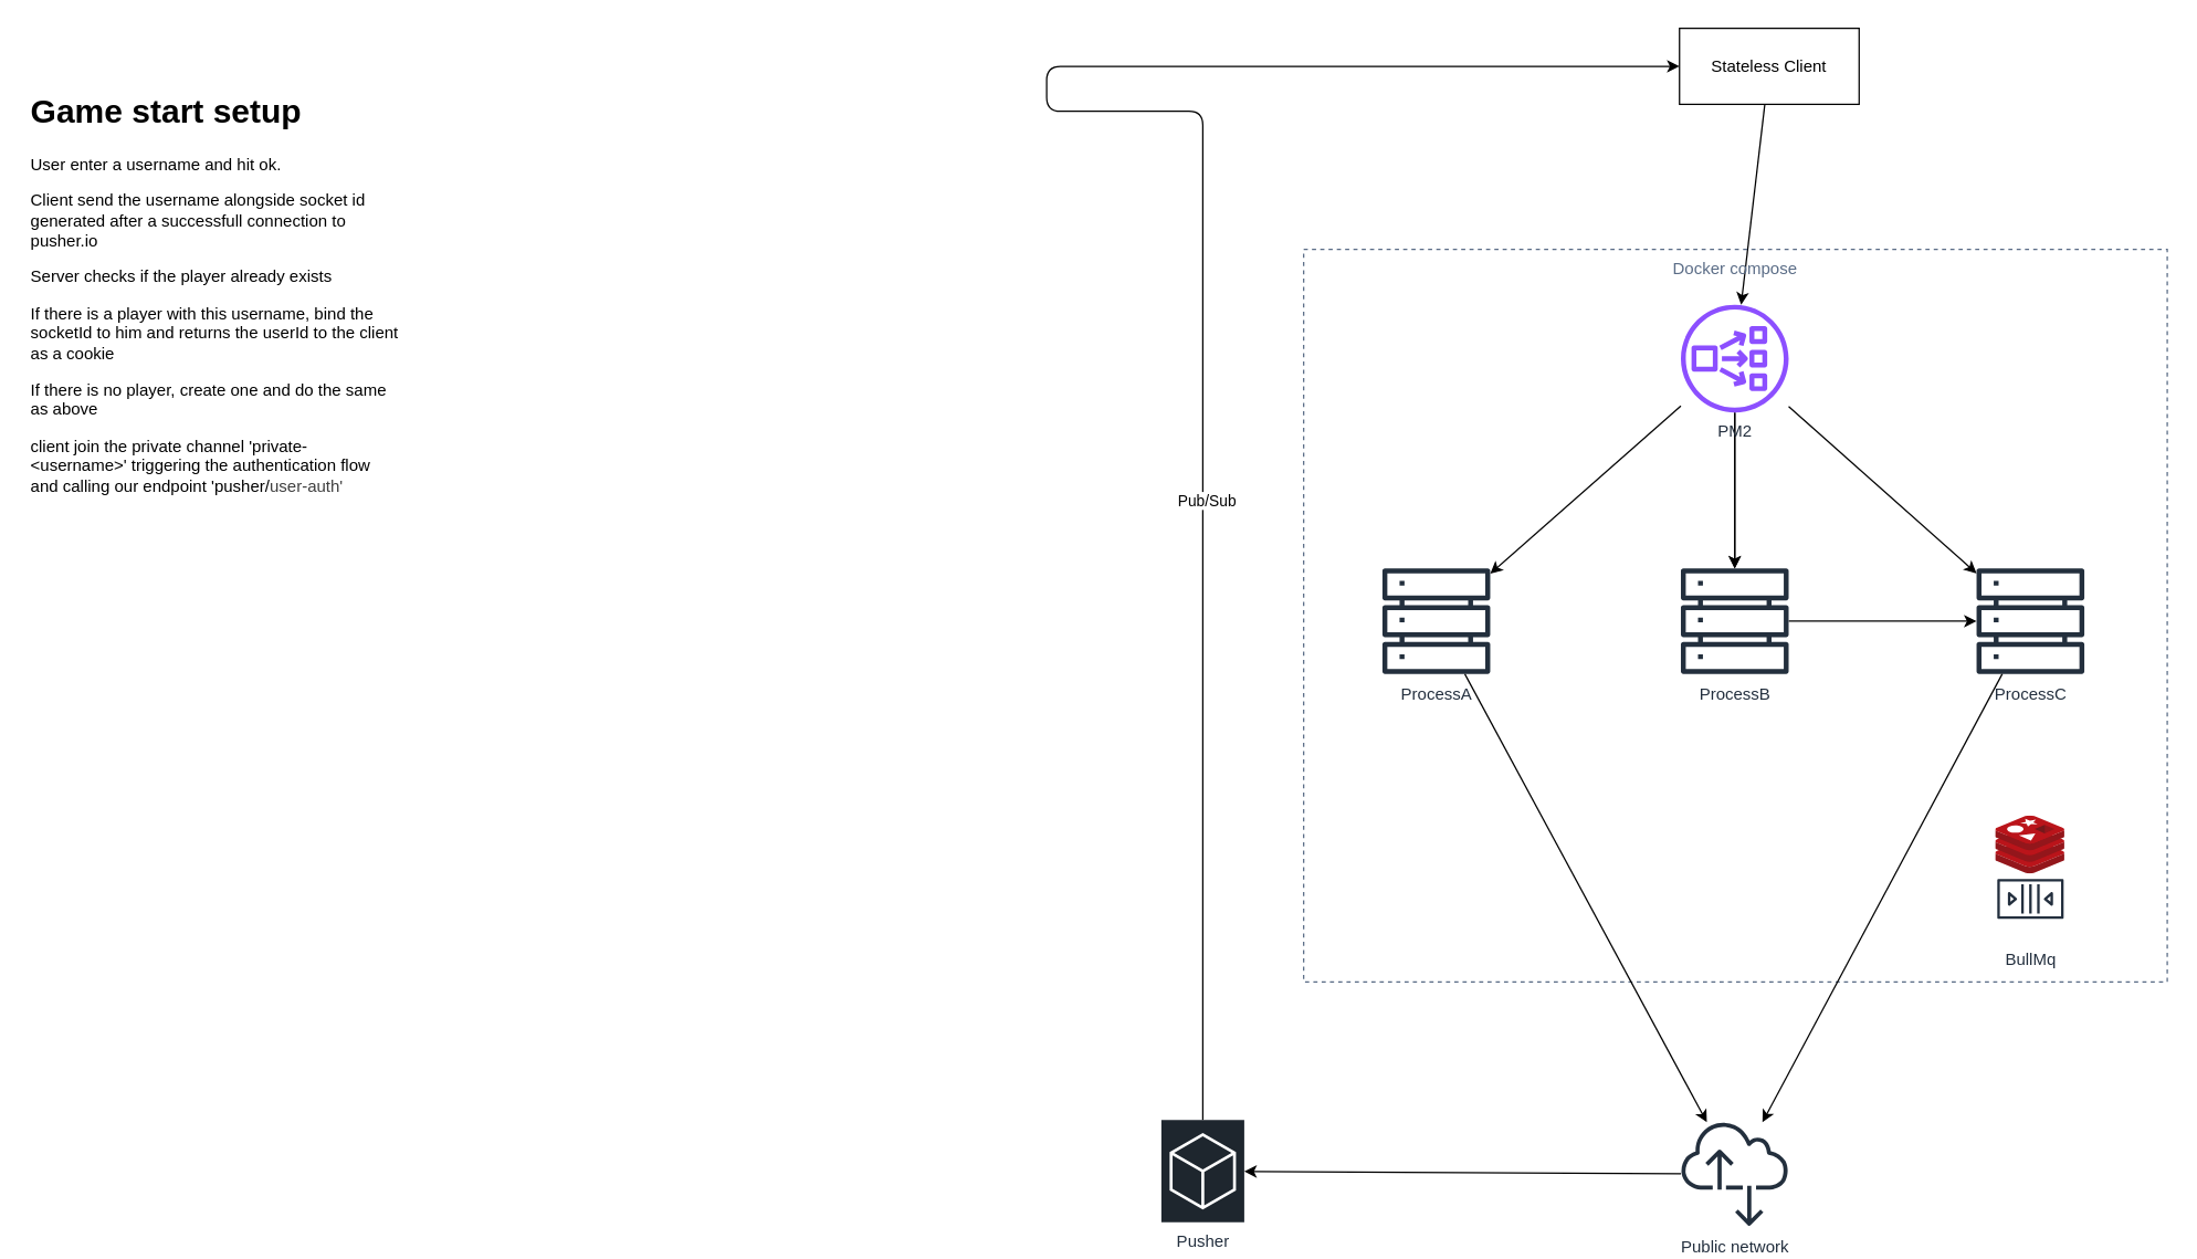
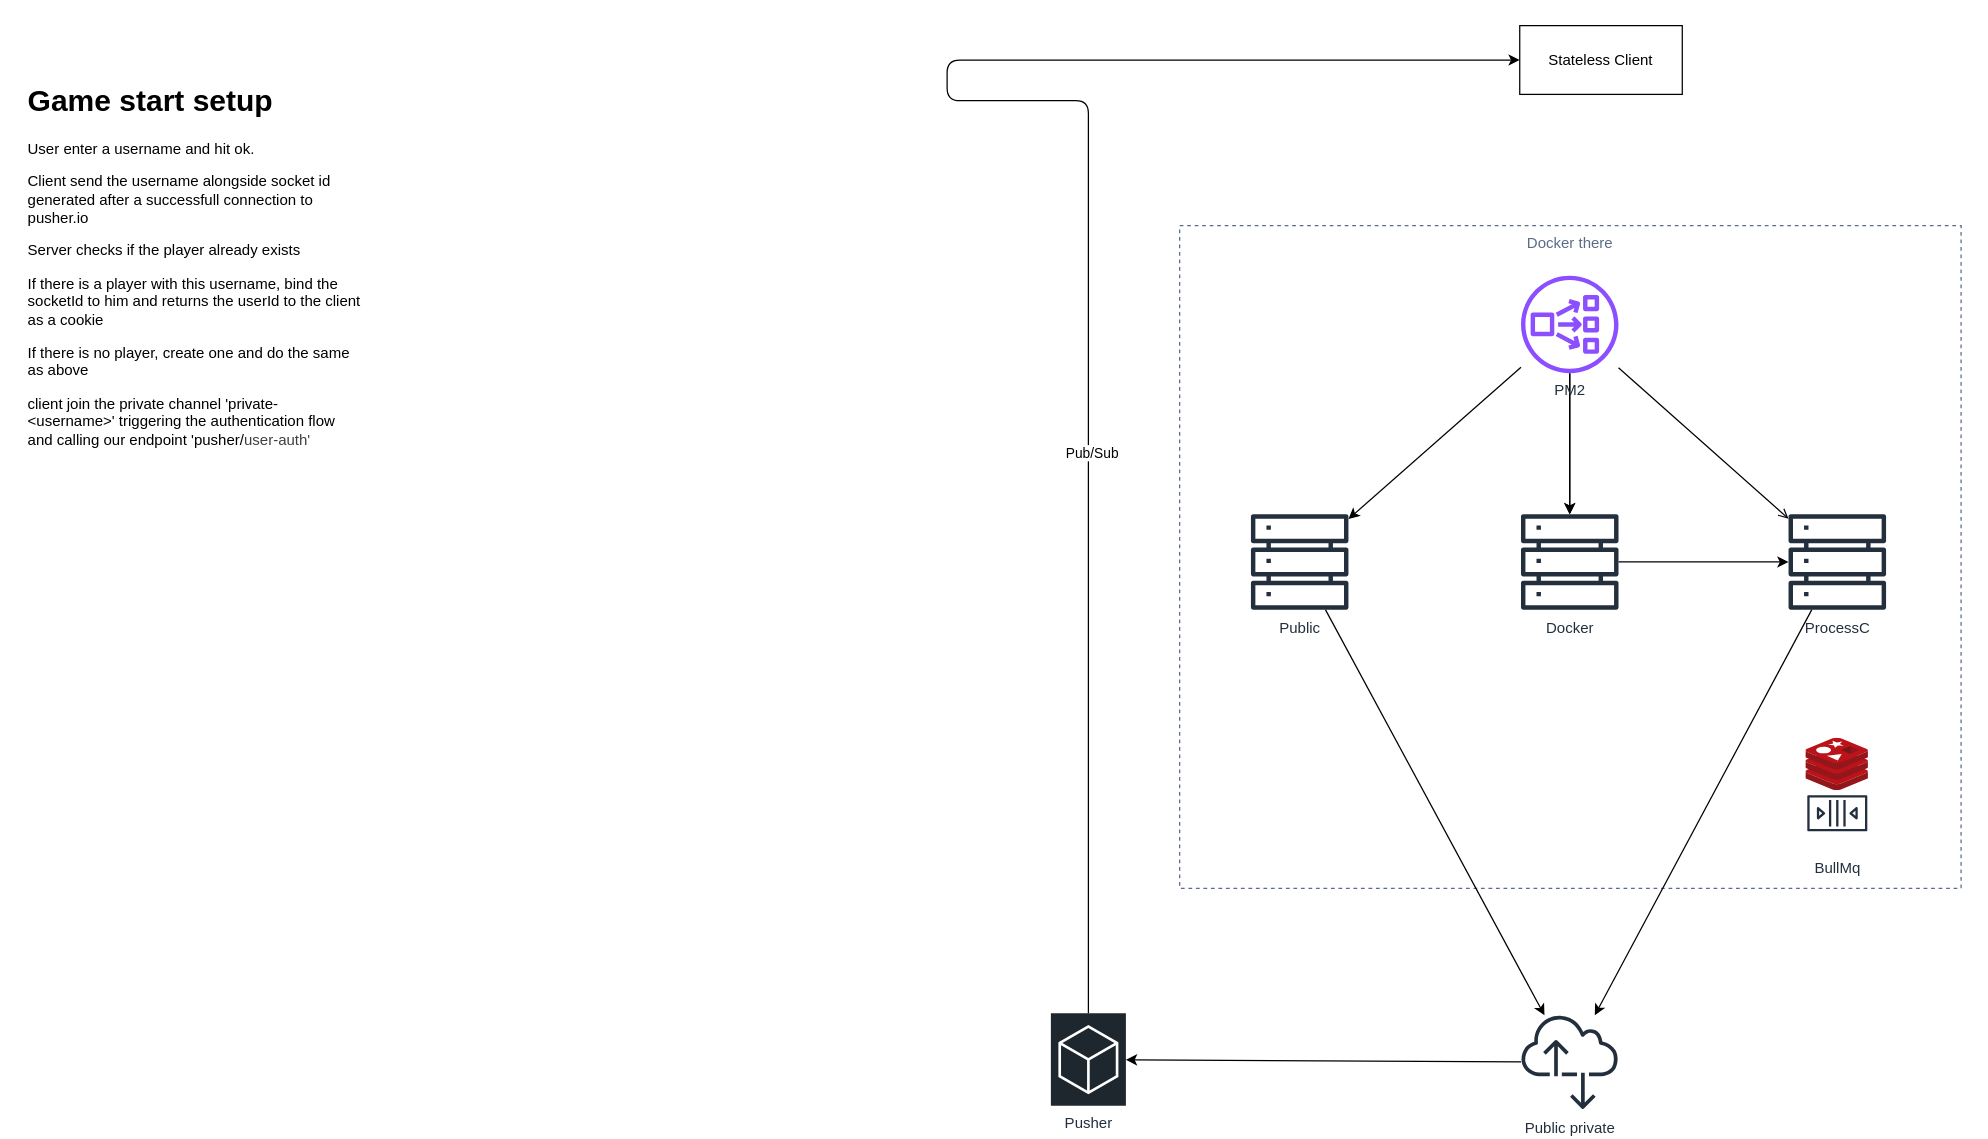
- <mxCell id="2" style="edgeStyle=none;html=1;" parent="1" source="3" target="9" edge="1"><mxGeometry relative="1" as="geometry" /></mxCell>
- <mxCell id="4" value="Docker compose" style="fillColor=none;strokeColor=#5A6C86;dashed=1;verticalAlign=top;fontStyle=0;fontColor=#5A6C86;whiteSpace=wrap;html=1;" parent="1" vertex="1"><mxGeometry x="943" y="180" width="625" height="530" as="geometry" /></mxCell>
+ <mxCell id="4" value="Docker there" style="fillColor=none;strokeColor=#5A6C86;dashed=1;verticalAlign=top;fontStyle=0;fontColor=#5A6C86;whiteSpace=wrap;html=1;" parent="1" vertex="1"><mxGeometry x="943" y="180" width="625" height="530" as="geometry" /></mxCell>
- <mxCell id="5" style="edgeStyle=none;html=1;" parent="1" source="9" target="13" edge="1"><mxGeometry relative="1" as="geometry" /></mxCell>
+ <mxCell id="5" style="edgeStyle=none;html=1;endArrow=open;" parent="1" source="9" target="13" edge="1"><mxGeometry relative="1" as="geometry" /></mxCell>
- <mxCell id="11" value="ProcessA" style="sketch=0;outlineConnect=0;fontColor=#232F3E;gradientColor=none;fillColor=#232F3D;strokeColor=none;dashed=0;verticalLabelPosition=bottom;verticalAlign=top;align=center;html=1;fontSize=12;fontStyle=0;aspect=fixed;pointerEvents=1;shape=mxgraph.aws4.servers;" parent="1" vertex="1"><mxGeometry x="1000" y="410" width="78" height="78" as="geometry" /></mxCell>
+ <mxCell id="11" value="Public" style="sketch=0;outlineConnect=0;fontColor=#232F3E;gradientColor=none;fillColor=#232F3D;strokeColor=none;dashed=0;verticalLabelPosition=bottom;verticalAlign=top;align=center;html=1;fontSize=12;fontStyle=0;aspect=fixed;pointerEvents=1;shape=mxgraph.aws4.servers;" parent="1" vertex="1"><mxGeometry x="1000" y="410" width="78" height="78" as="geometry" /></mxCell>
- <mxCell id="15" value="ProcessB" style="sketch=0;outlineConnect=0;fontColor=#232F3E;gradientColor=none;fillColor=#232F3D;strokeColor=none;dashed=0;verticalLabelPosition=bottom;verticalAlign=top;align=center;html=1;fontSize=12;fontStyle=0;aspect=fixed;pointerEvents=1;shape=mxgraph.aws4.servers;" parent="1" vertex="1"><mxGeometry x="1216" y="410" width="78" height="78" as="geometry" /></mxCell>
+ <mxCell id="15" value="Docker" style="sketch=0;outlineConnect=0;fontColor=#232F3E;gradientColor=none;fillColor=#232F3D;strokeColor=none;dashed=0;verticalLabelPosition=bottom;verticalAlign=top;align=center;html=1;fontSize=12;fontStyle=0;aspect=fixed;pointerEvents=1;shape=mxgraph.aws4.servers;" parent="1" vertex="1"><mxGeometry x="1216" y="410" width="78" height="78" as="geometry" /></mxCell>
- <mxCell id="17" value="Public network" style="sketch=0;outlineConnect=0;fontColor=#232F3E;gradientColor=none;fillColor=#232F3D;strokeColor=none;dashed=0;verticalLabelPosition=bottom;verticalAlign=top;align=center;html=1;fontSize=12;fontStyle=0;aspect=fixed;pointerEvents=1;shape=mxgraph.aws4.internet_alt2;" parent="1" vertex="1"><mxGeometry x="1216" y="810" width="78" height="78" as="geometry" /></mxCell>
+ <mxCell id="17" value="Public private" style="sketch=0;outlineConnect=0;fontColor=#232F3E;gradientColor=none;fillColor=#232F3D;strokeColor=none;dashed=0;verticalLabelPosition=bottom;verticalAlign=top;align=center;html=1;fontSize=12;fontStyle=0;aspect=fixed;pointerEvents=1;shape=mxgraph.aws4.internet_alt2;" parent="1" vertex="1"><mxGeometry x="1216" y="810" width="78" height="78" as="geometry" /></mxCell>
